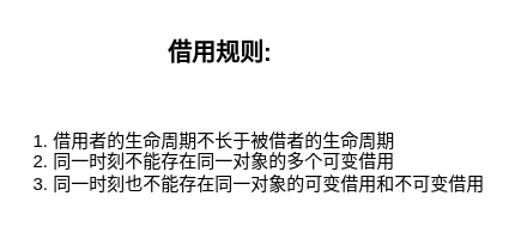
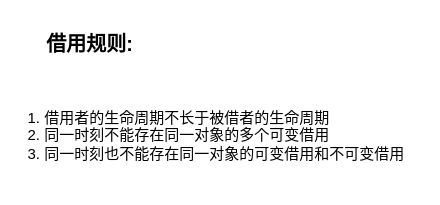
- <mxCell id="2" value="&lt;div align=&quot;left&quot;&gt;&lt;b&gt;&lt;font style=&quot;font-size: 16px;&quot;&gt;借用规则:&lt;/font&gt;&lt;/b&gt;&lt;/div&gt;" style="text;html=1;strokeColor=none;fillColor=none;align=left;verticalAlign=middle;whiteSpace=wrap;rounded=0;" vertex="1" parent="1"><mxGeometry x="110" y="20" width="108" height="30" as="geometry" /></mxCell>
+ <mxCell id="2" value="&lt;div align=&quot;left&quot;&gt;&lt;b&gt;&lt;font style=&quot;font-size: 16px;&quot;&gt;借用规则:&lt;/font&gt;&lt;/b&gt;&lt;/div&gt;" style="text;html=1;strokeColor=none;fillColor=none;align=left;verticalAlign=middle;whiteSpace=wrap;rounded=0;" vertex="1" parent="1"><mxGeometry x="35" y="20" width="108" height="30" as="geometry" /></mxCell>
